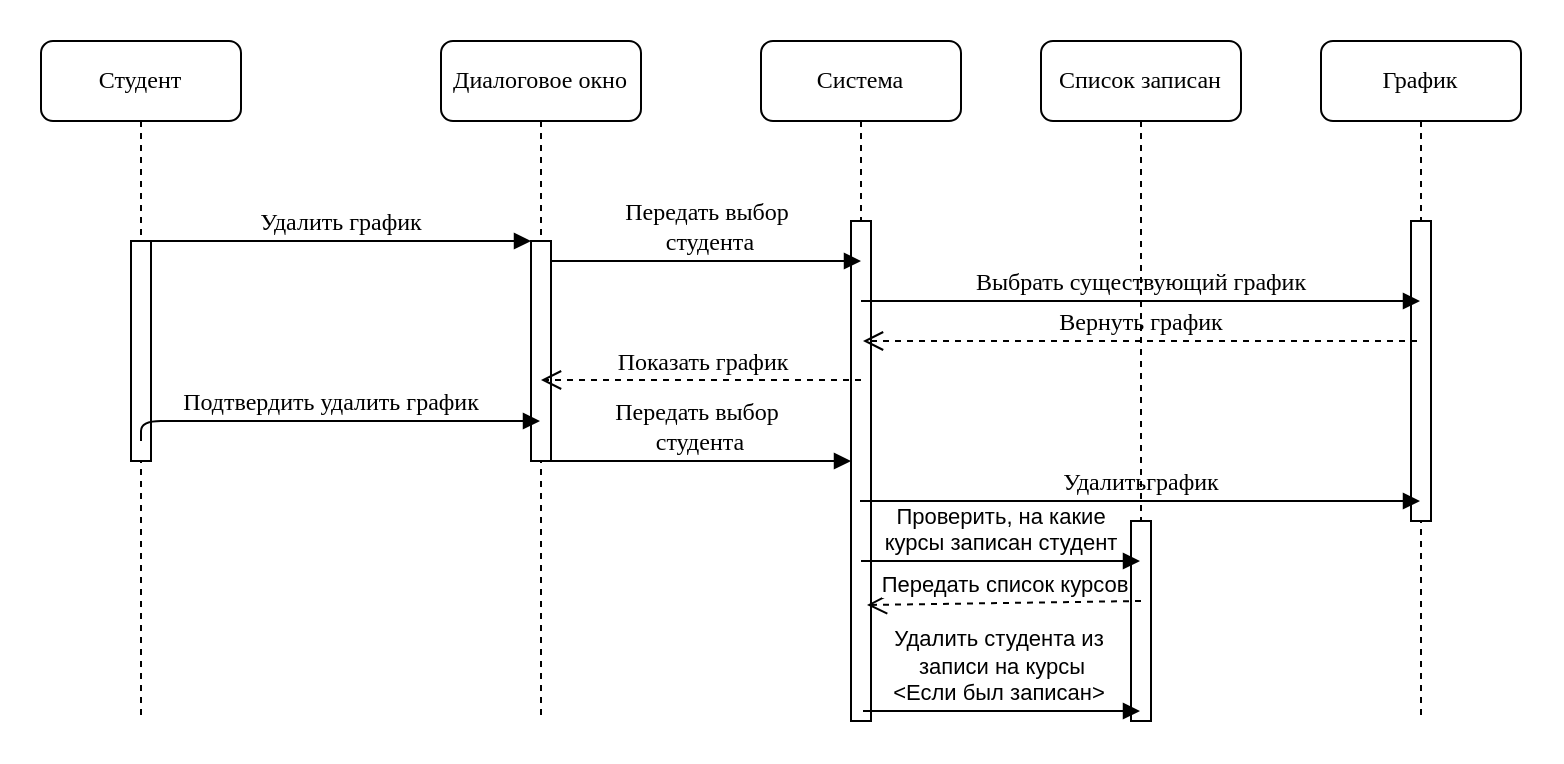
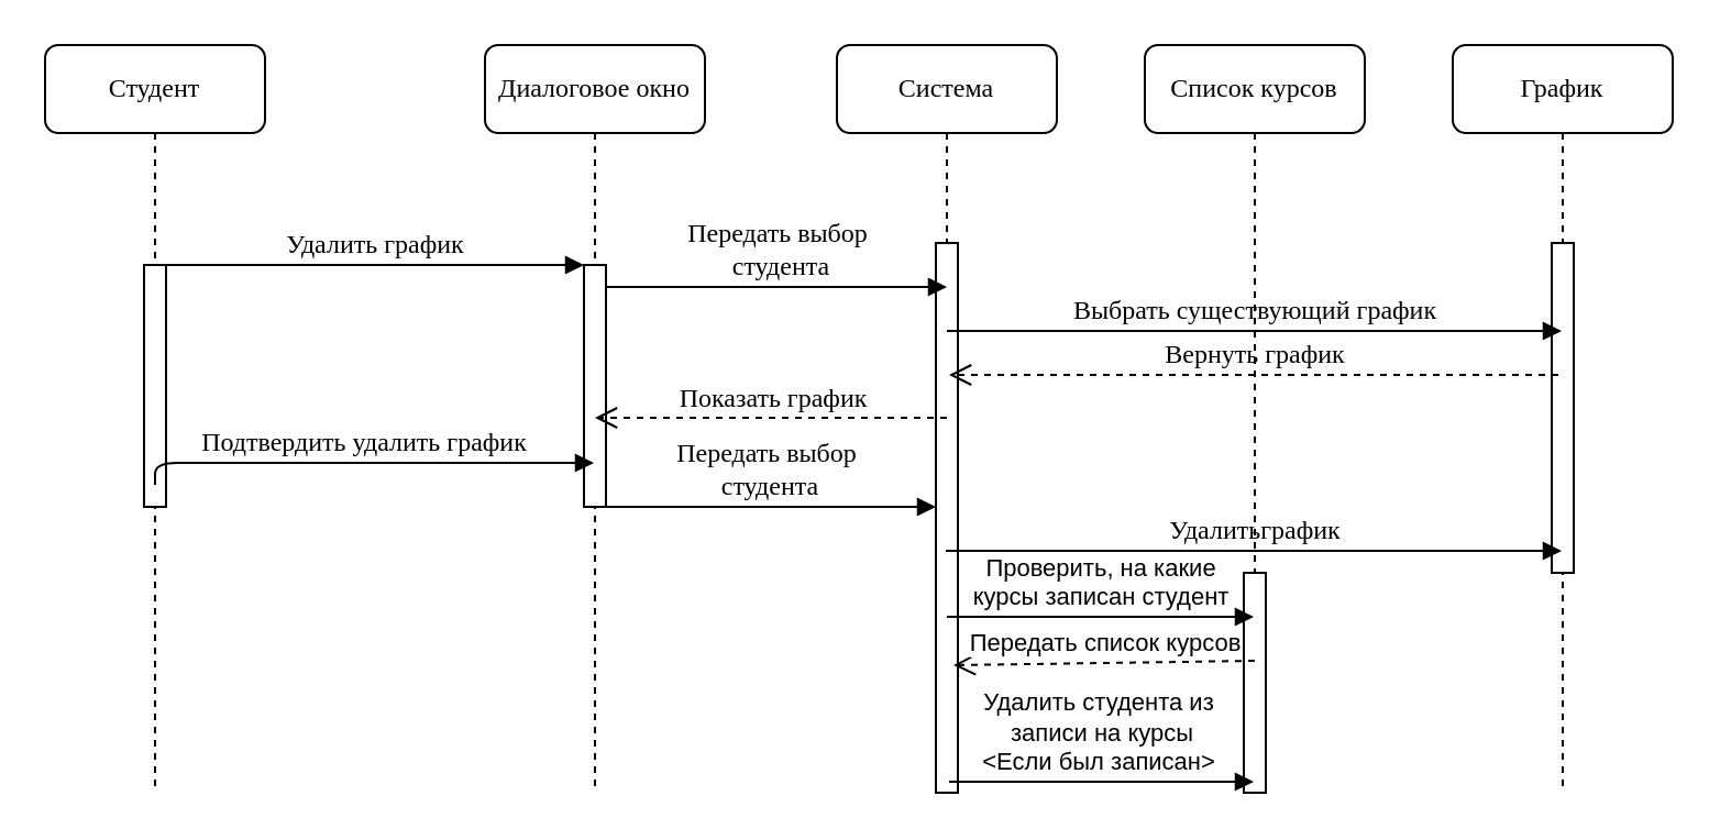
- <mxCell id="6" value="Список записан" style="shape=umlLifeline;perimeter=lifelinePerimeter;whiteSpace=wrap;html=1;container=1;collapsible=0;recursiveResize=0;outlineConnect=0;rounded=1;shadow=0;comic=0;labelBackgroundColor=none;strokeWidth=1;fontFamily=Verdana;fontSize=12;align=center;" parent="1" vertex="1"><mxGeometry x="520" y="20" width="100" height="340" as="geometry" /></mxCell>
+ <mxCell id="6" value="Список курсов" style="shape=umlLifeline;perimeter=lifelinePerimeter;whiteSpace=wrap;html=1;container=1;collapsible=0;recursiveResize=0;outlineConnect=0;rounded=1;shadow=0;comic=0;labelBackgroundColor=none;strokeWidth=1;fontFamily=Verdana;fontSize=12;align=center;" parent="1" vertex="1"><mxGeometry x="520" y="20" width="100" height="340" as="geometry" /></mxCell>
